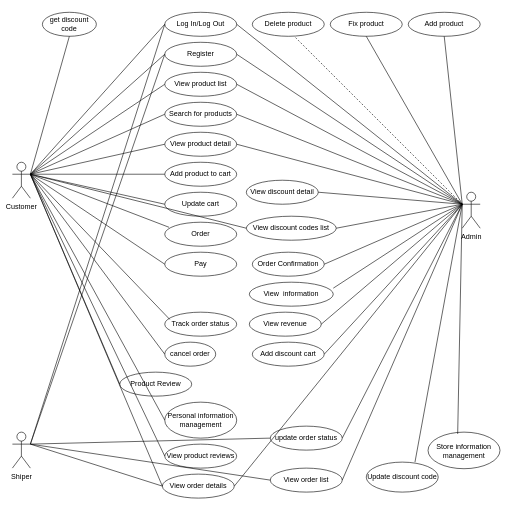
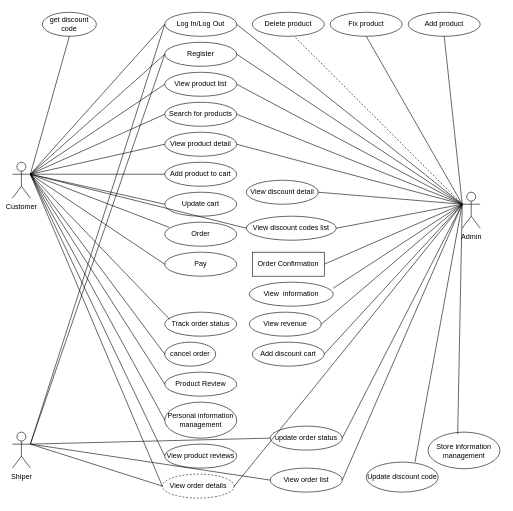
- <mxCell id="47" value="Order Confirmation" style="ellipse;whiteSpace=wrap;html=1;" vertex="1" parent="1"><mxGeometry x="420" y="420" width="120" height="40" as="geometry" /></mxCell>
+ <mxCell id="47" value="Order Confirmation" style="whiteSpace=wrap;html=1;rounded=0;" vertex="1" parent="1"><mxGeometry x="420" y="420" width="120" height="40" as="geometry" /></mxCell>
- <mxCell id="19" value="Product Review" style="ellipse;whiteSpace=wrap;html=1;" vertex="1" parent="1"><mxGeometry x="199" y="620" width="120" height="40" as="geometry" /></mxCell>
+ <mxCell id="19" value="Product Review" style="ellipse;whiteSpace=wrap;html=1;" vertex="1" parent="1"><mxGeometry x="274" y="620" width="120" height="40" as="geometry" /></mxCell>
- <mxCell id="35" value="View order details" style="ellipse;whiteSpace=wrap;html=1;" vertex="1" parent="1"><mxGeometry x="270" y="790" width="120" height="40" as="geometry" /></mxCell>
+ <mxCell id="35" value="View order details" style="ellipse;whiteSpace=wrap;html=1;dashed=1;" vertex="1" parent="1"><mxGeometry x="270" y="790" width="120" height="40" as="geometry" /></mxCell>
